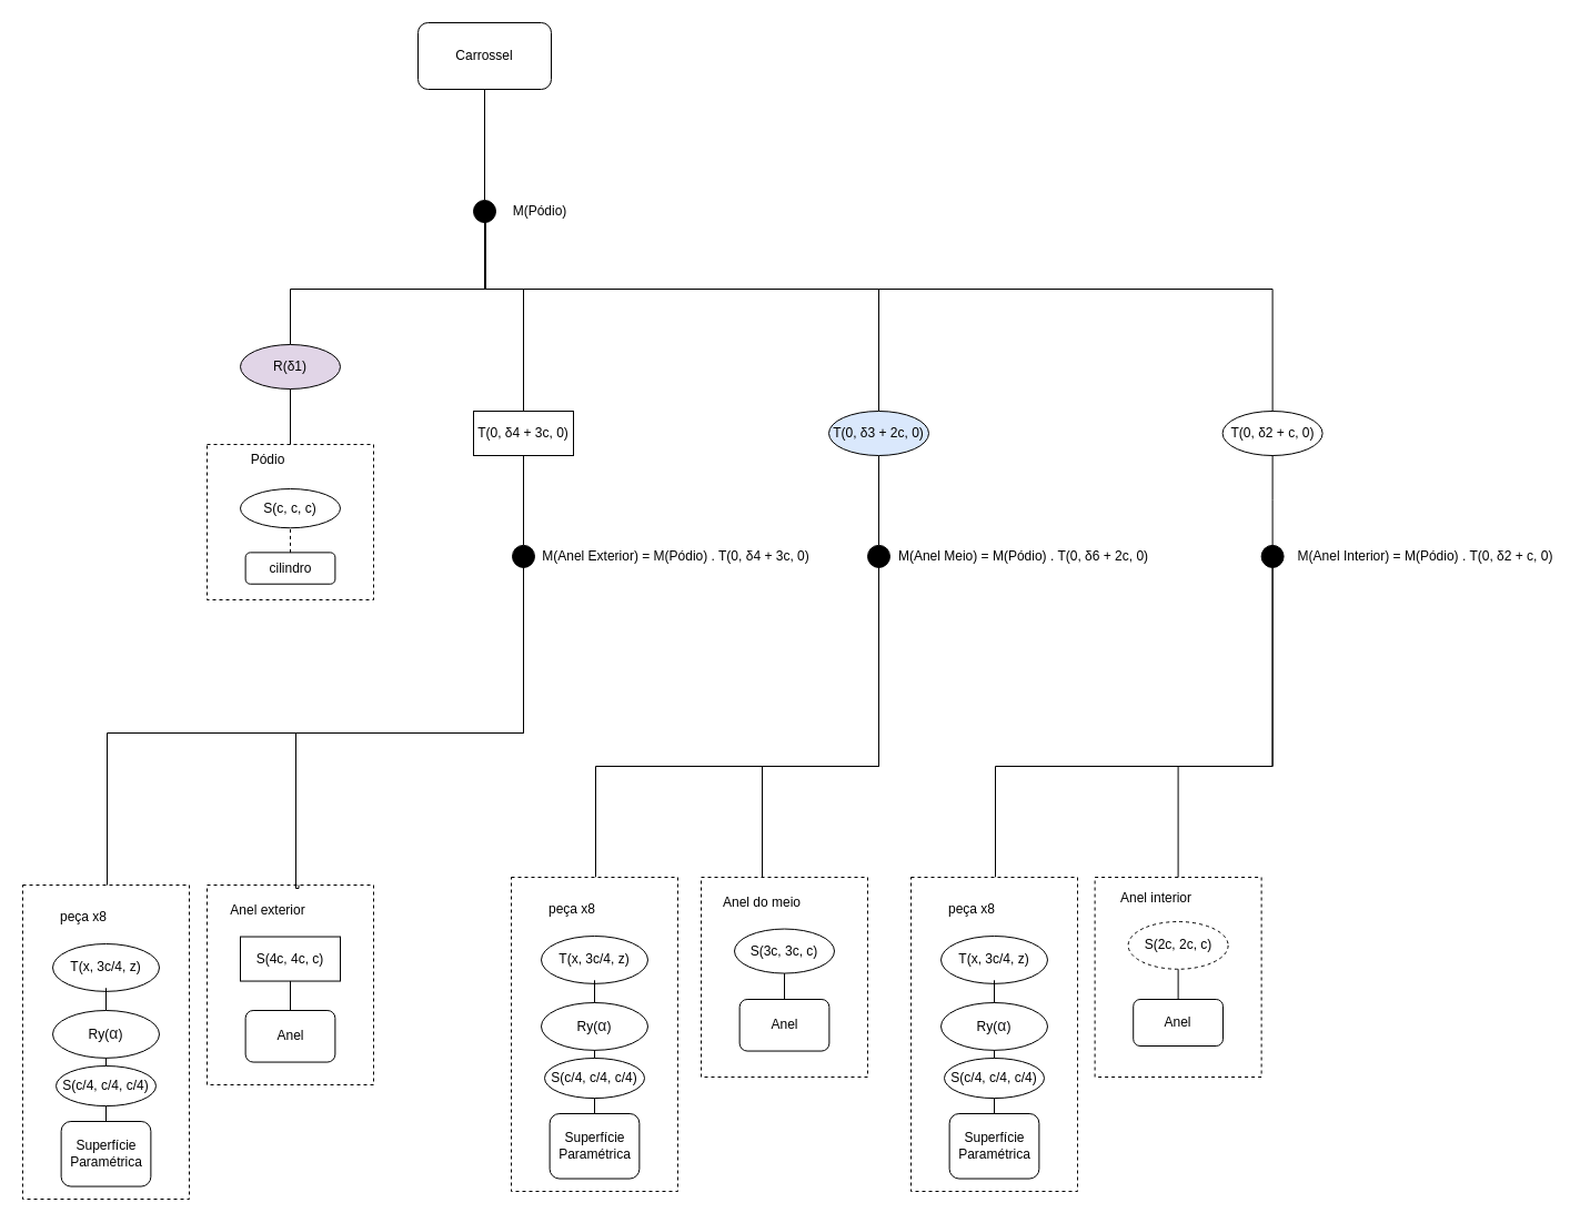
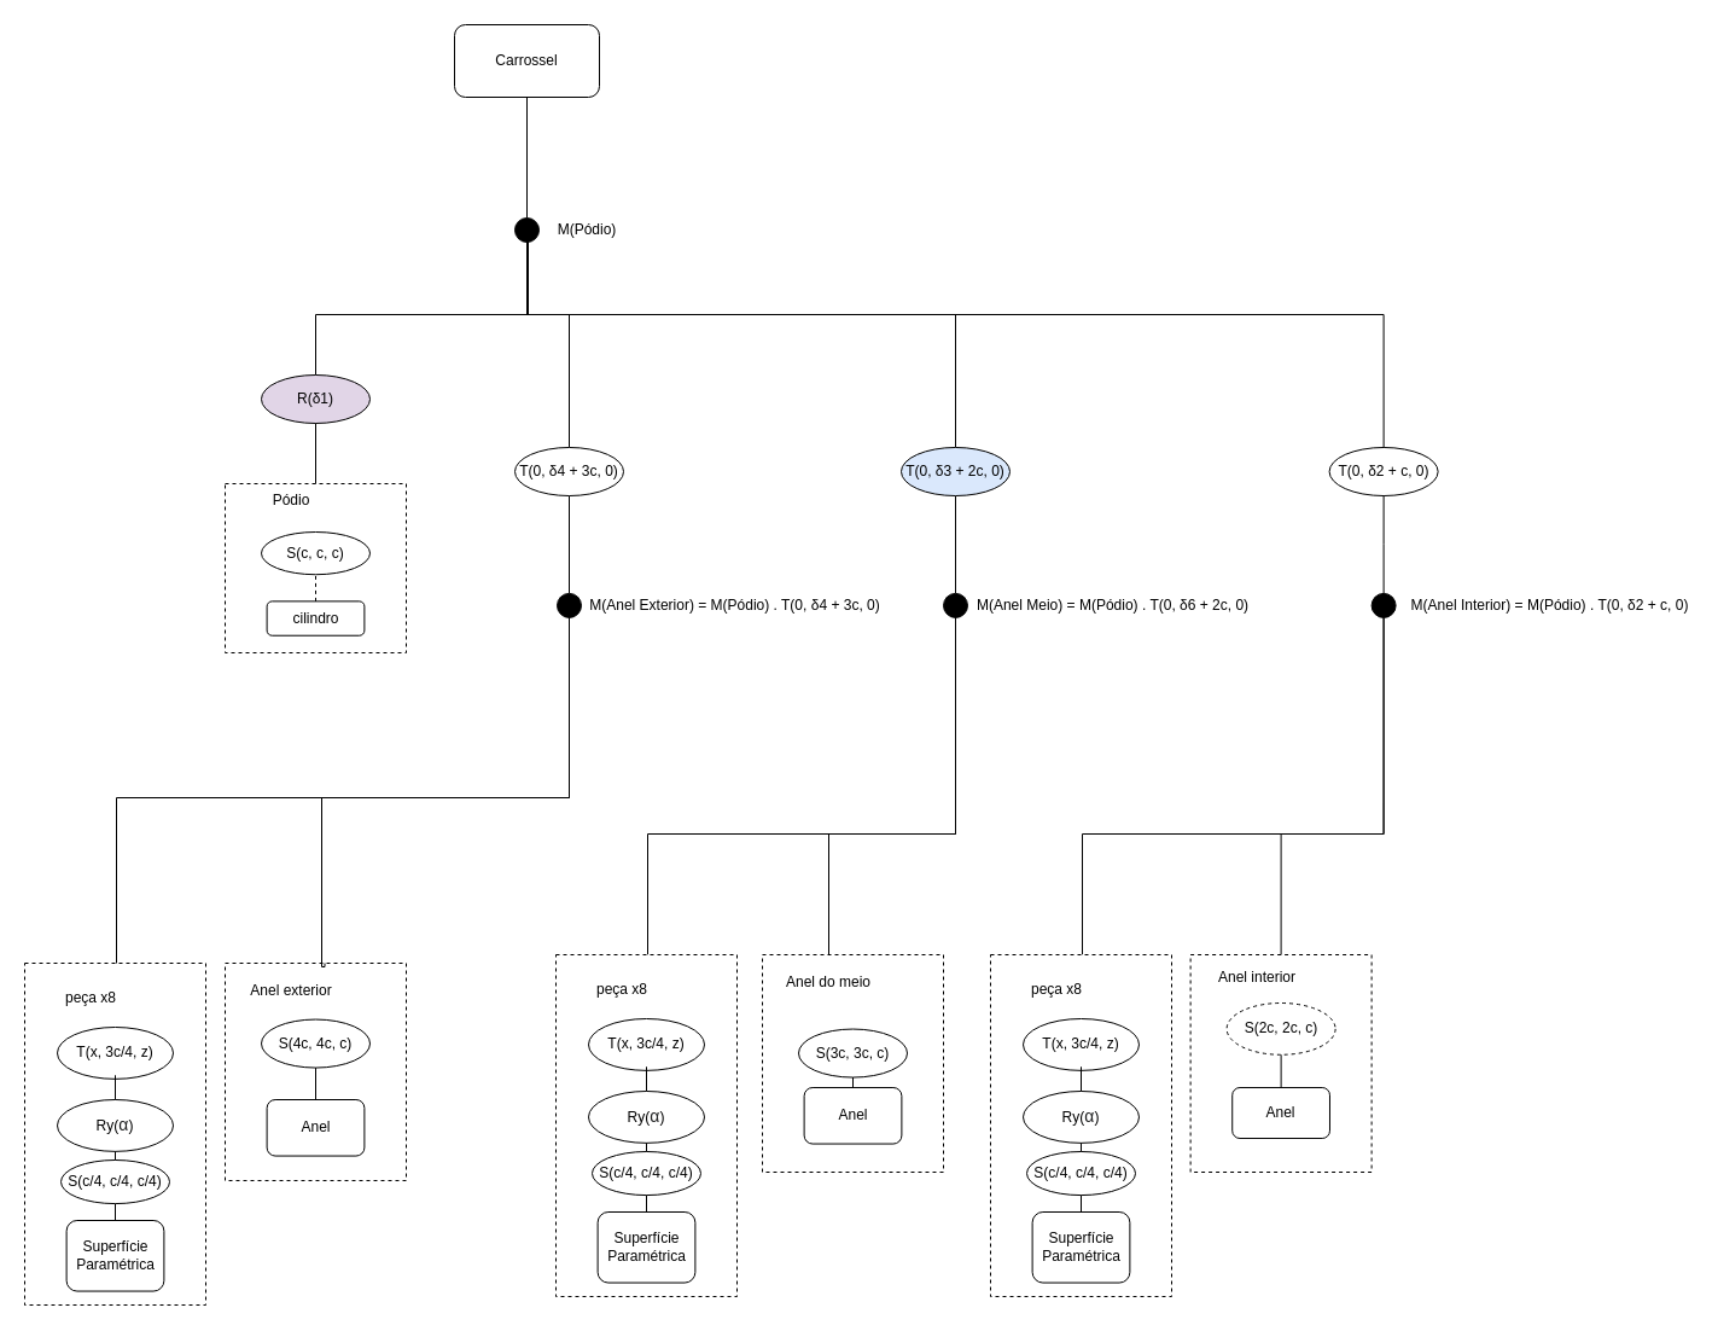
- <mxCell id="51" value="T(0, δ4 + 3c, 0)" style="whiteSpace=wrap;html=1;rounded=0;" vertex="1" parent="1"><mxGeometry x="426" y="370" width="90" height="40" as="geometry" /></mxCell>
+ <mxCell id="51" value="T(0, δ4 + 3c, 0)" style="ellipse;whiteSpace=wrap;html=1;" vertex="1" parent="1"><mxGeometry x="426" y="370" width="90" height="40" as="geometry" /></mxCell>
- <mxCell id="12" value="S(3c, 3c, c)" style="ellipse;whiteSpace=wrap;html=1;" vertex="1" parent="9"><mxGeometry x="30" y="46.55" width="90" height="40" as="geometry" /></mxCell>
+ <mxCell id="12" value="S(3c, 3c, c)" style="ellipse;whiteSpace=wrap;html=1;" vertex="1" parent="9"><mxGeometry x="30" y="61.55" width="90" height="40" as="geometry" /></mxCell>
- <mxCell id="5" value="S(4c, 4c, c)" style="whiteSpace=wrap;html=1;rounded=0;" vertex="1" parent="2"><mxGeometry x="30" y="46.55" width="90" height="40" as="geometry" /></mxCell>
+ <mxCell id="5" value="S(4c, 4c, c)" style="ellipse;whiteSpace=wrap;html=1;" vertex="1" parent="2"><mxGeometry x="30" y="46.55" width="90" height="40" as="geometry" /></mxCell>
